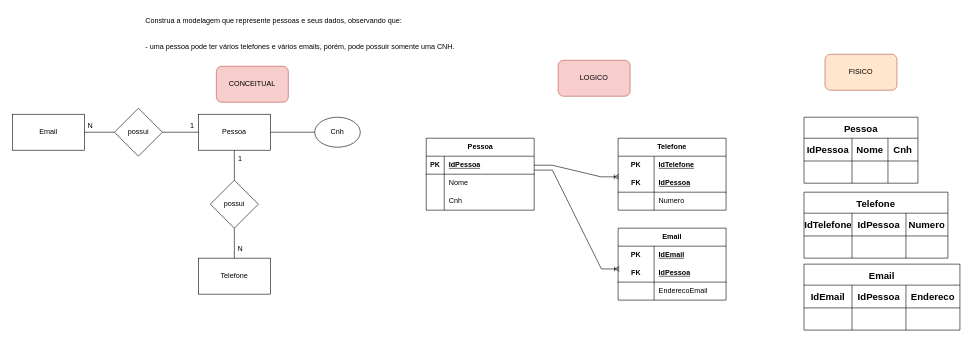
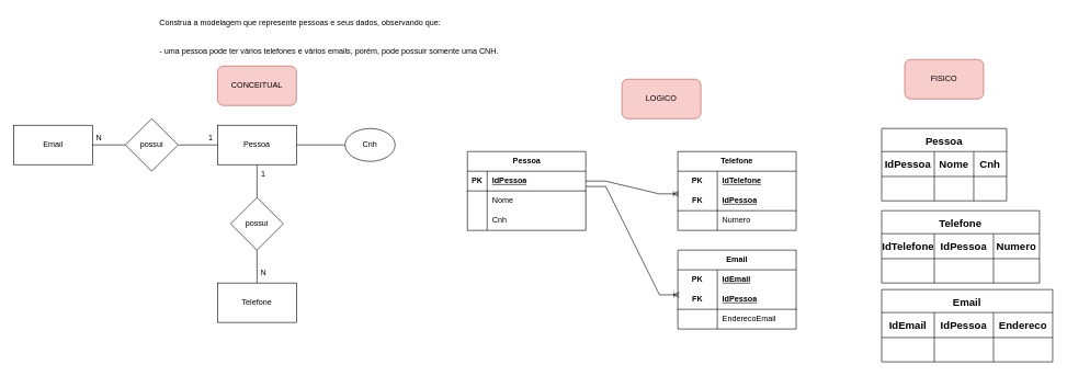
- <mxCell id="13" value="FISICO" style="rounded=1;whiteSpace=wrap;html=1;fillColor=#ffe6cc;strokeColor=#b85450;" parent="1" vertex="1"><mxGeometry x="1375" y="90" width="120" height="60" as="geometry" /></mxCell>
+ <mxCell id="13" value="FISICO" style="rounded=1;whiteSpace=wrap;html=1;fillColor=#f8cecc;strokeColor=#b85450;" parent="1" vertex="1"><mxGeometry x="1375" y="90" width="120" height="60" as="geometry" /></mxCell>
- <mxCell id="14" value="LOGICO" style="rounded=1;whiteSpace=wrap;html=1;fillColor=#f8cecc;strokeColor=#b85450;" parent="1" vertex="1"><mxGeometry x="930" y="100" width="120" height="60" as="geometry" /></mxCell>
+ <mxCell id="14" value="LOGICO" style="rounded=1;whiteSpace=wrap;html=1;fillColor=#f8cecc;strokeColor=#b85450;" parent="1" vertex="1"><mxGeometry x="945" y="120" width="120" height="60" as="geometry" /></mxCell>
- <mxCell id="12" value="CONCEITUAL" style="rounded=1;whiteSpace=wrap;html=1;fillColor=#f8cecc;strokeColor=#b85450;" parent="1" vertex="1"><mxGeometry x="360" y="110" width="120" height="60" as="geometry" /></mxCell>
+ <mxCell id="12" value="CONCEITUAL" style="rounded=1;whiteSpace=wrap;html=1;fillColor=#f8cecc;strokeColor=#b85450;" parent="1" vertex="1"><mxGeometry x="330" y="100" width="120" height="60" as="geometry" /></mxCell>
